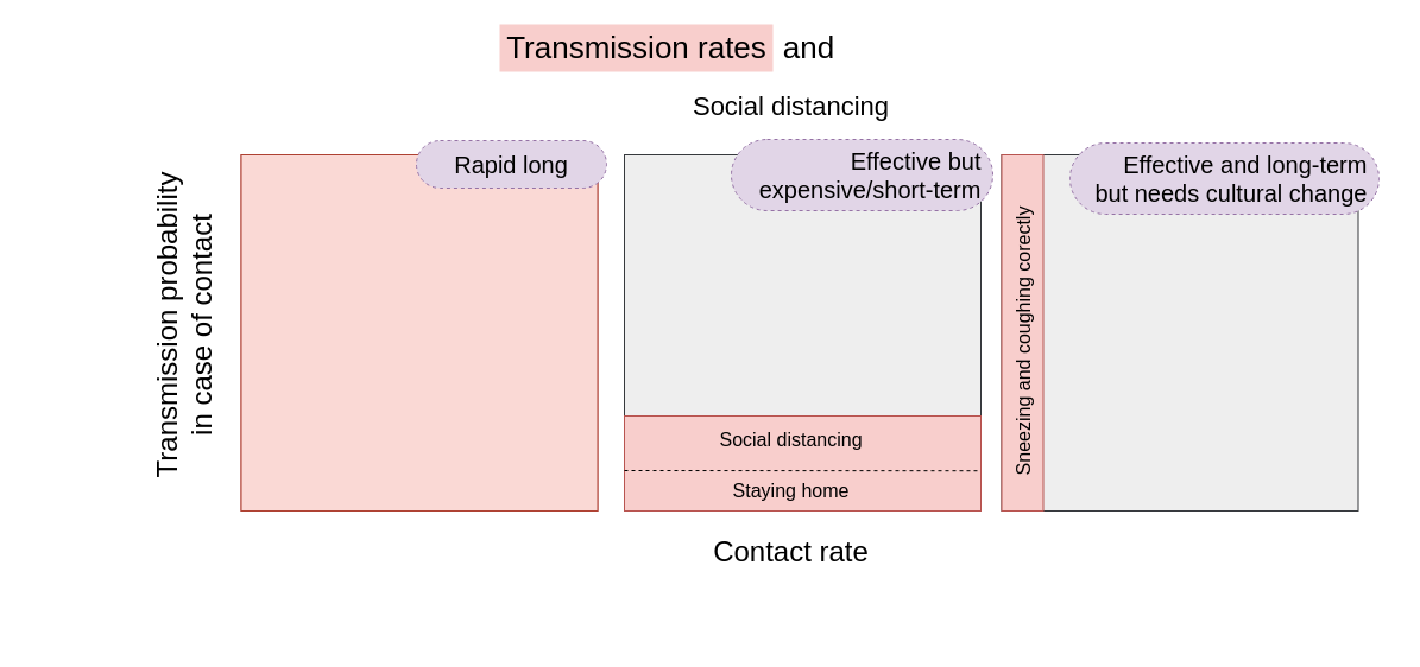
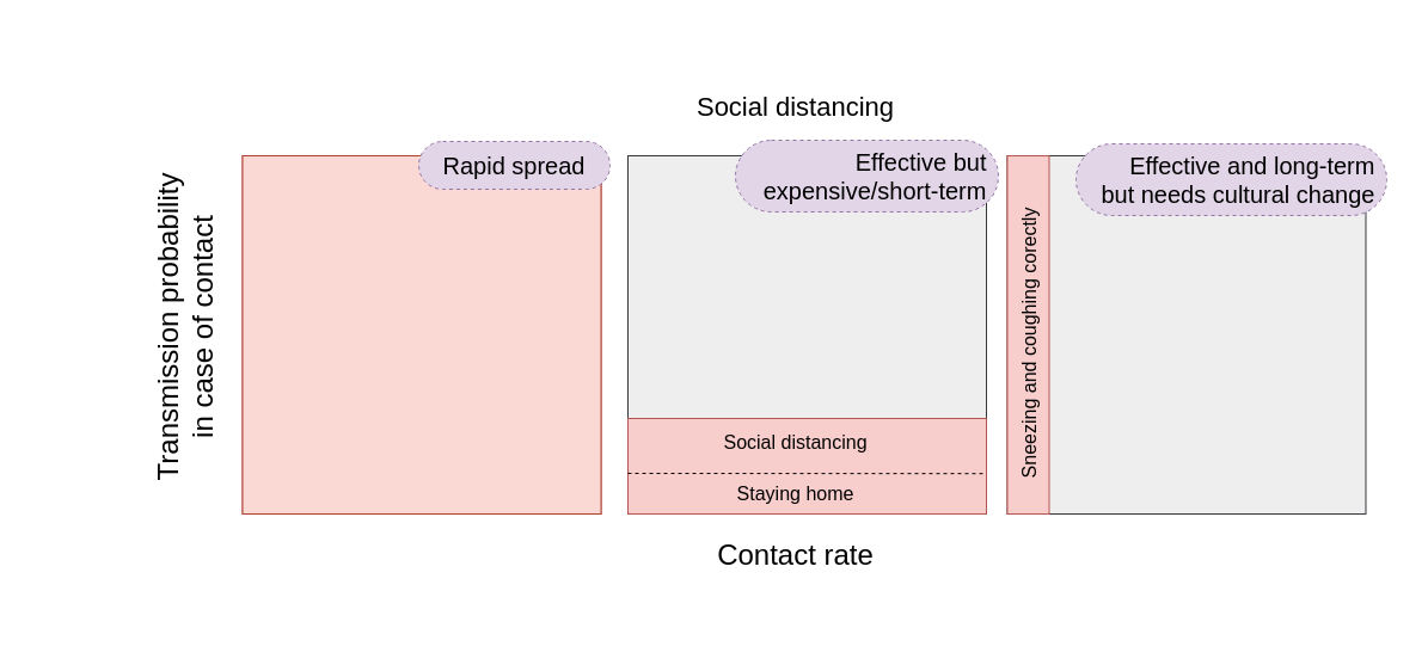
- <mxCell id="5" value="&lt;font style=&quot;font-size: 26px&quot;&gt;Transmission rates&lt;/font&gt;" style="text;html=1;resizable=0;autosize=1;align=center;verticalAlign=middle;points=[];fillColor=#f8cecc;strokeColor=none;rounded=0;fontSize=26;" parent="4" vertex="1"><mxGeometry width="230" height="40" as="geometry" /></mxCell>
- <mxCell id="6" value="&lt;font style=&quot;font-size: 26px&quot;&gt;and&lt;/font&gt;" style="text;html=1;resizable=0;autosize=1;align=center;verticalAlign=middle;points=[];fillColor=none;strokeColor=none;rounded=0;fontSize=26;" parent="4" vertex="1"><mxGeometry x="230" width="60" height="40" as="geometry" /></mxCell>
- <mxCell id="22" value="&lt;font style=&quot;font-size: 20px&quot;&gt;Rapid long&lt;/font&gt;" style="whiteSpace=wrap;html=1;rounded=1;arcSize=50;align=center;verticalAlign=middle;container=1;recursiveResize=0;strokeWidth=1;autosize=1;spacing=4;treeFolding=1;treeMoving=1;dashed=1;fillColor=#e1d5e7;fontSize=20;strokeColor=#9673a6;" parent="19" vertex="1"><mxGeometry x="147.5" width="160" height="40" as="geometry" /></mxCell>
+ <mxCell id="22" value="&lt;font style=&quot;font-size: 20px&quot;&gt;Rapid spread&lt;/font&gt;" style="whiteSpace=wrap;html=1;rounded=1;arcSize=50;align=center;verticalAlign=middle;container=1;recursiveResize=0;strokeWidth=1;autosize=1;spacing=4;treeFolding=1;treeMoving=1;dashed=1;fillColor=#e1d5e7;fontSize=20;strokeColor=#9673a6;" parent="19" vertex="1"><mxGeometry x="147.5" width="160" height="40" as="geometry" /></mxCell>
